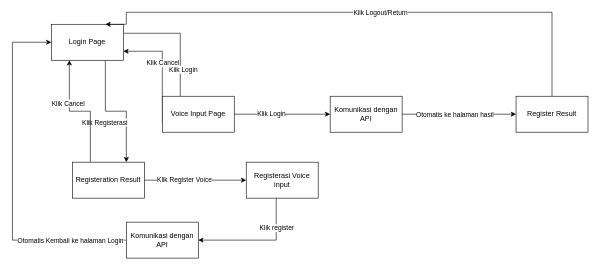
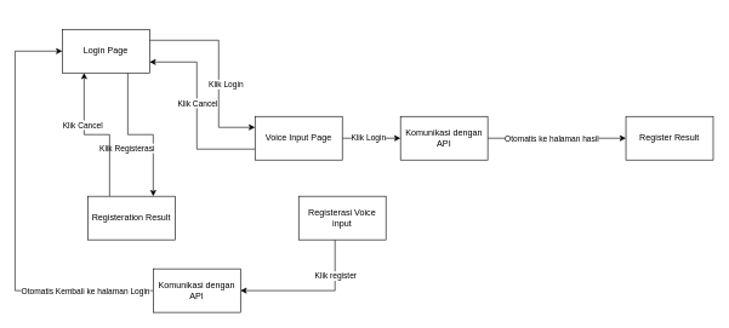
- <mxCell id="17" style="edgeStyle=orthogonalEdgeStyle;rounded=0;orthogonalLoop=1;jettySize=auto;html=1;entryX=0.75;entryY=0;entryDx=0;entryDy=0;exitX=0.5;exitY=0;exitDx=0;exitDy=0;" parent="1" source="19" target="6" edge="1"><mxGeometry relative="1" as="geometry"><Array as="points"><mxPoint x="920" y="20" /><mxPoint x="210" y="20" /></Array></mxGeometry></mxCell>
- <mxCell id="18" value="Klik Logout/Return" style="edgeLabel;html=1;align=center;verticalAlign=middle;resizable=0;points=[];" parent="17" vertex="1" connectable="0"><mxGeometry x="-0.057" relative="1" as="geometry"><mxPoint as="offset" /></mxGeometry></mxCell>
- <mxCell id="16" value="Voice Input Page" style="rounded=0;whiteSpace=wrap;html=1;" parent="1" vertex="1"><mxGeometry x="270" y="160" width="120" height="60" as="geometry" /></mxCell>
+ <mxCell id="16" value="Voice Input Page" style="rounded=0;whiteSpace=wrap;html=1;" parent="1" vertex="1"><mxGeometry x="350" y="160" width="120" height="60" as="geometry" /></mxCell>
- <mxCell id="7" style="edgeStyle=orthogonalEdgeStyle;rounded=0;orthogonalLoop=1;jettySize=auto;html=1;entryX=0;entryY=0.5;entryDx=0;entryDy=0;" parent="1" source="11" target="22" edge="1"><mxGeometry relative="1" as="geometry"><Array as="points"><mxPoint x="290" y="300" /><mxPoint x="290" y="300" /></Array></mxGeometry></mxCell>
- <mxCell id="8" value="Klik Register Voice" style="edgeLabel;html=1;align=center;verticalAlign=middle;resizable=0;points=[];" parent="7" vertex="1" connectable="0"><mxGeometry x="-0.091" y="11" relative="1" as="geometry"><mxPoint x="-11" y="10" as="offset" /></mxGeometry></mxCell>
